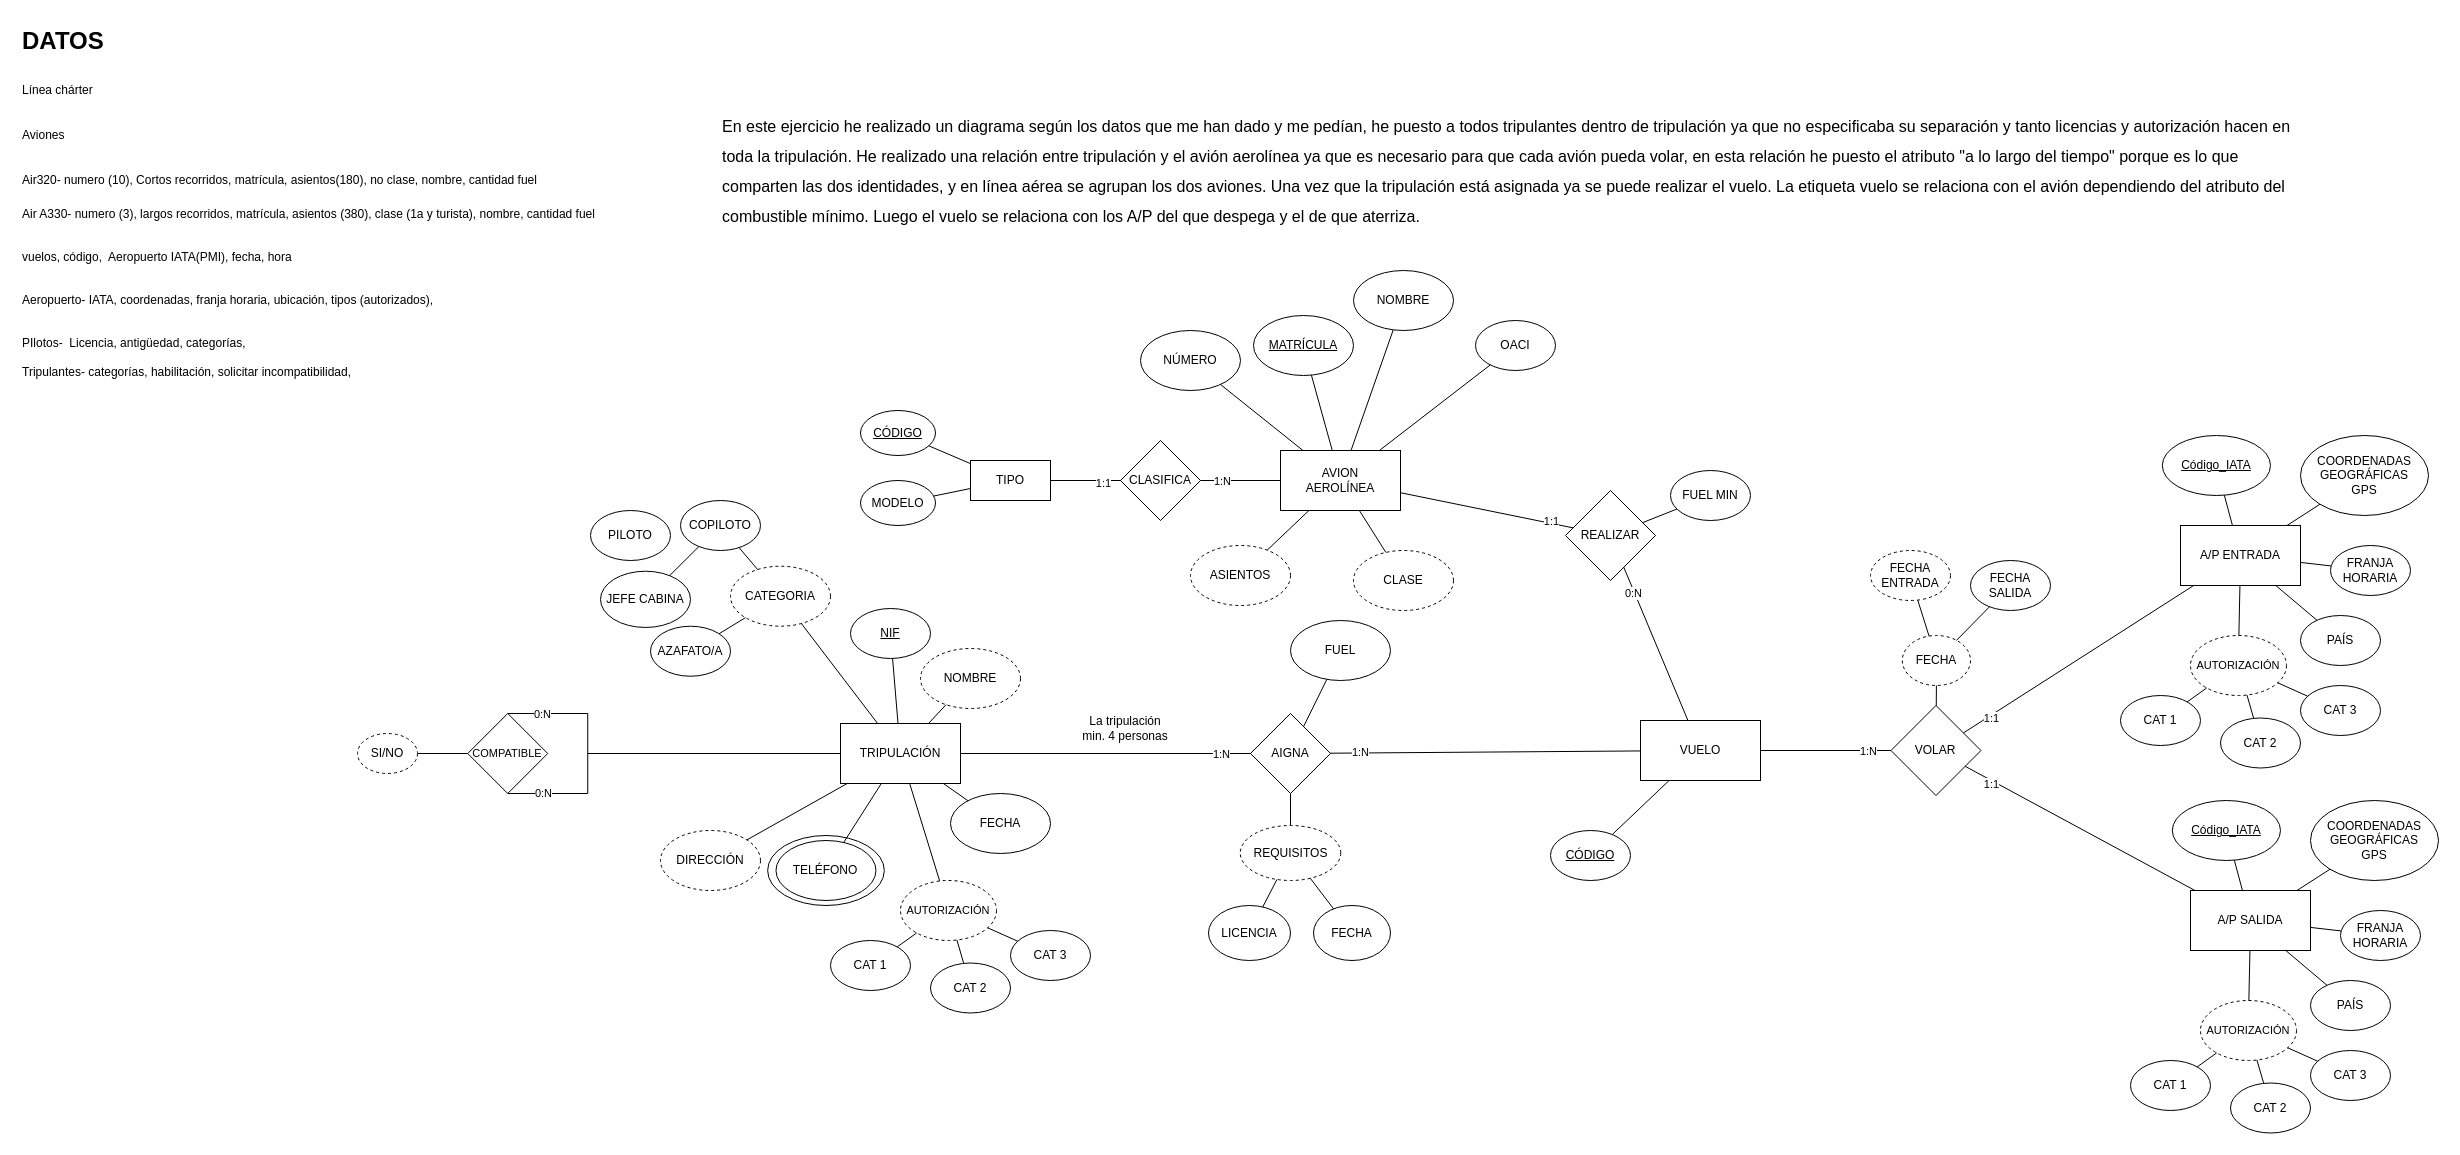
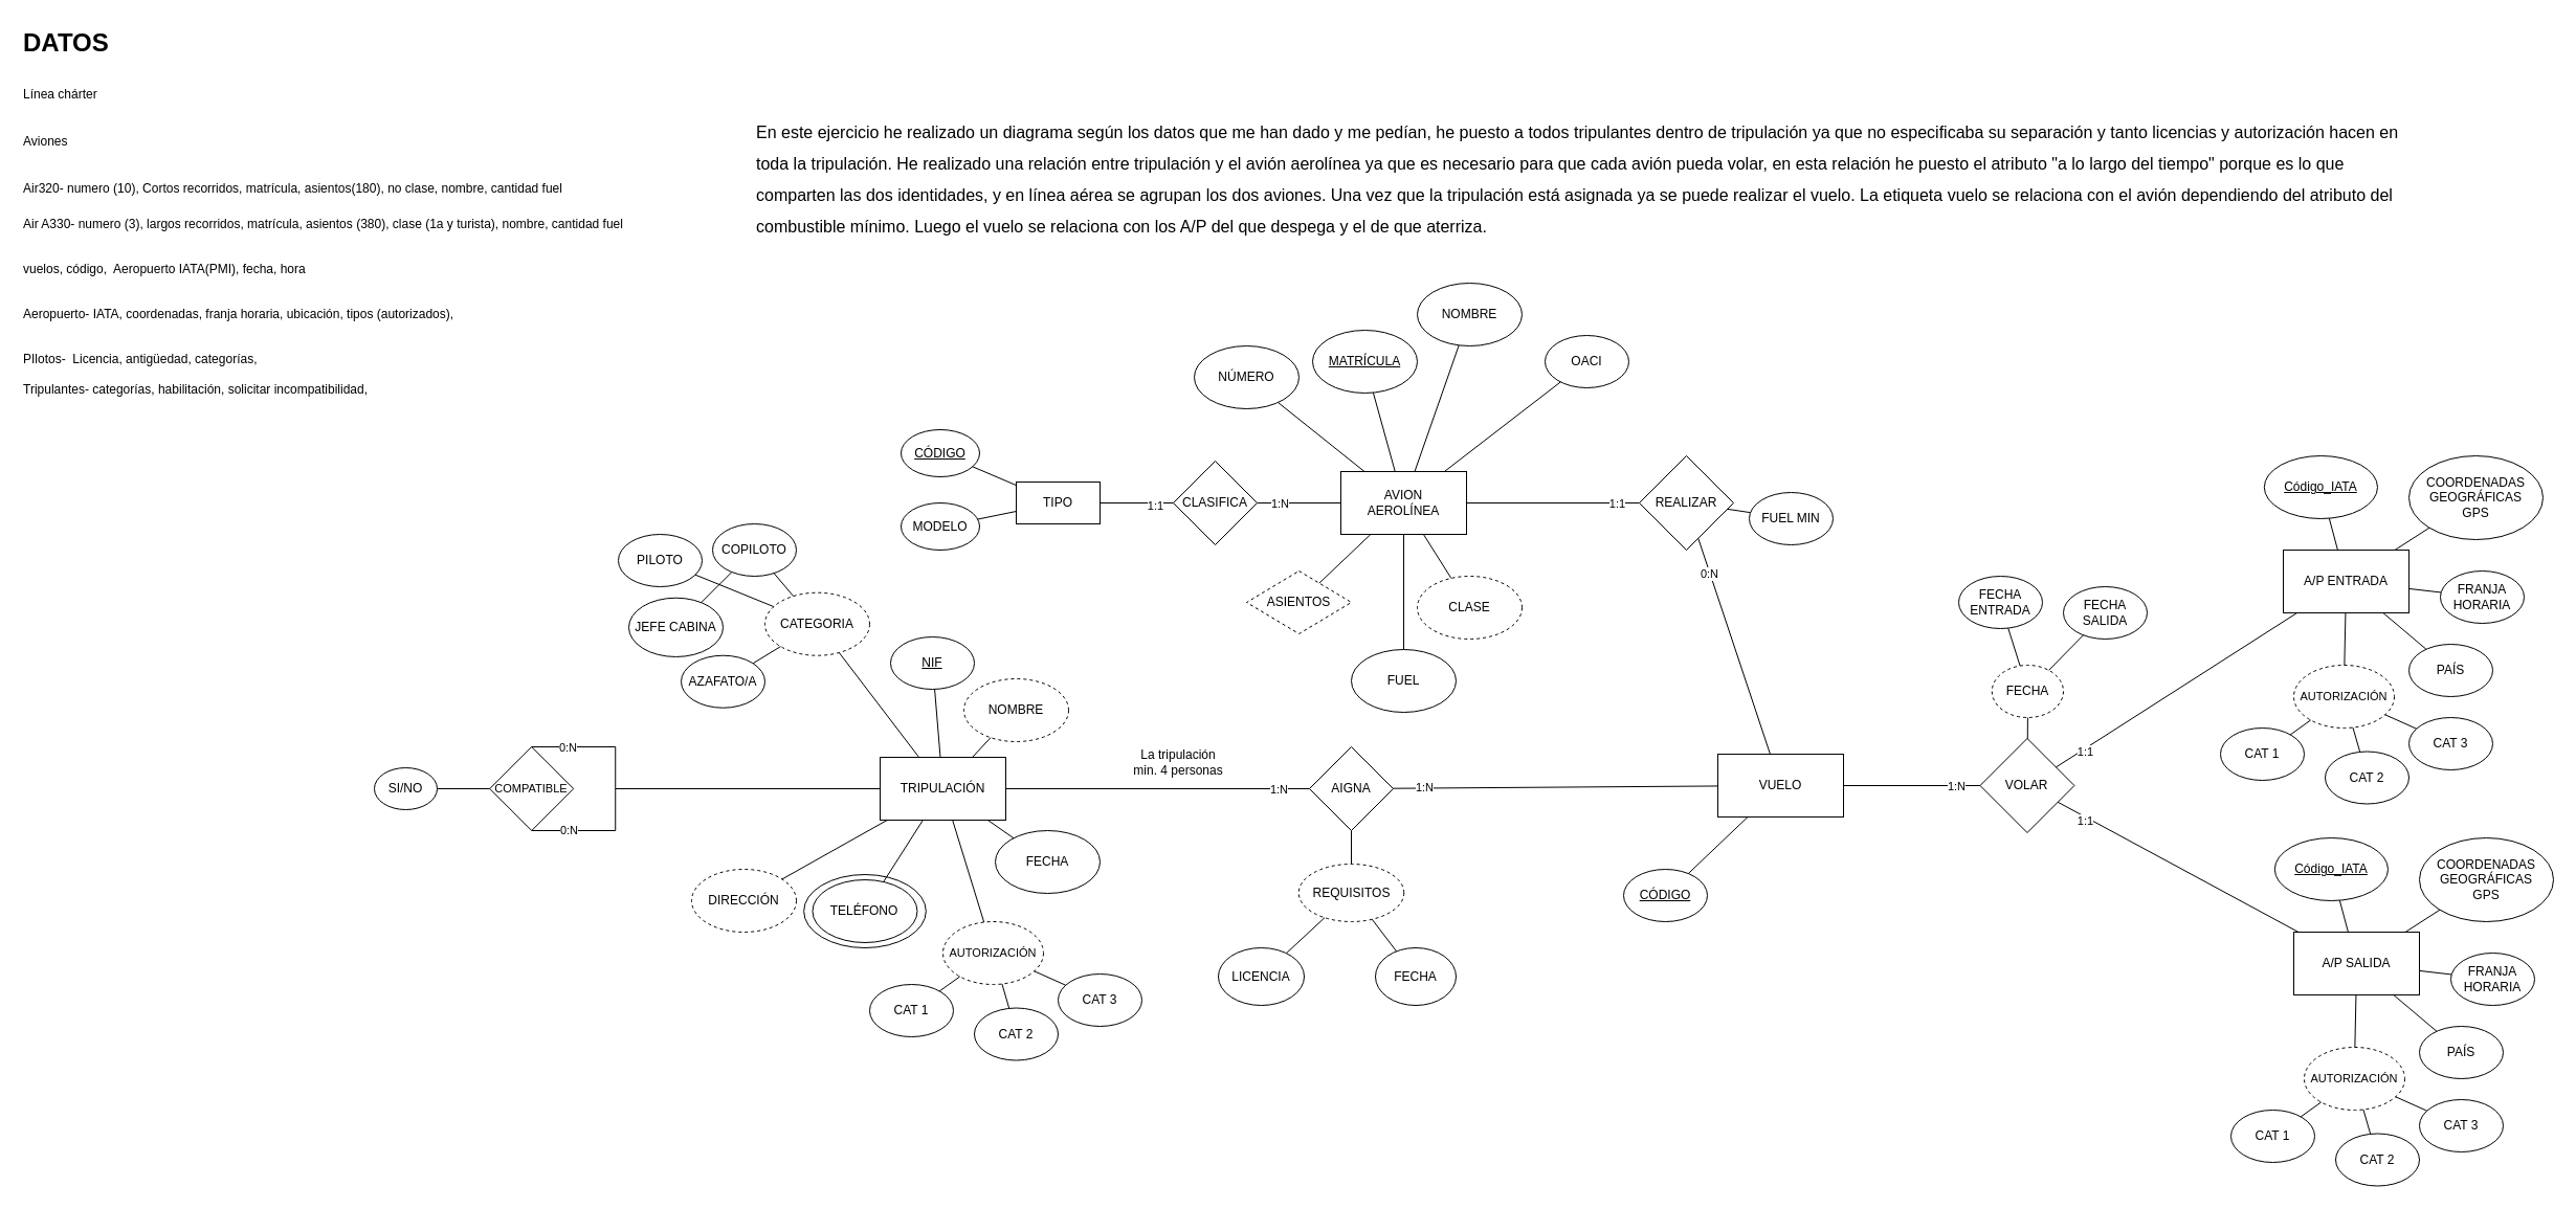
- <mxCell id="14" value="REALIZAR" style="rhombus;whiteSpace=wrap;html=1;" parent="1" vertex="1"><mxGeometry x="1565" y="490" width="90" height="90" as="geometry" /></mxCell>
+ <mxCell id="14" value="REALIZAR" style="rhombus;whiteSpace=wrap;html=1;" parent="1" vertex="1"><mxGeometry x="1565" y="435" width="90" height="90" as="geometry" /></mxCell>
+ <mxCell id="74" value="" style="endArrow=none;html=1;rounded=0;" parent="1" source="71" target="66" edge="1"><mxGeometry width="50" height="50" relative="1" as="geometry"><mxPoint x="810" y="590" as="sourcePoint" /><mxPoint x="860" y="540" as="targetPoint" /></mxGeometry></mxCell>
- <mxCell id="6" value="ASIENTOS" style="ellipse;whiteSpace=wrap;html=1;dashed=1;" parent="1" vertex="1"><mxGeometry x="1190" y="545" width="100" height="60" as="geometry" /></mxCell>
+ <mxCell id="6" value="ASIENTOS" style="rhombus;whiteSpace=wrap;html=1;dashed=1;" parent="1" vertex="1"><mxGeometry x="1190" y="545" width="100" height="60" as="geometry" /></mxCell>
- <mxCell id="25" value="FECHA&lt;div&gt;ENTRADA&lt;/div&gt;" style="ellipse;whiteSpace=wrap;html=1;dashed=1;" parent="1" vertex="1"><mxGeometry x="1870" y="550" width="80" height="50" as="geometry" /></mxCell>
+ <mxCell id="25" value="FECHA&lt;div&gt;ENTRADA&lt;/div&gt;" style="ellipse;whiteSpace=wrap;html=1;" parent="1" vertex="1"><mxGeometry x="1870" y="550" width="80" height="50" as="geometry" /></mxCell>
- <mxCell id="8" value="" style="endArrow=none;html=1;rounded=0;" parent="1" source="5" target="54" edge="1"><mxGeometry width="50" height="50" relative="1" as="geometry"><mxPoint x="1400" y="250" as="sourcePoint" /><mxPoint x="1340" y="320" as="targetPoint" /></mxGeometry></mxCell>
+ <mxCell id="8" value="" style="endArrow=none;html=1;rounded=0;" parent="1" source="5" target="3" edge="1"><mxGeometry width="50" height="50" relative="1" as="geometry"><mxPoint x="1400" y="250" as="sourcePoint" /><mxPoint x="1340" y="320" as="targetPoint" /></mxGeometry></mxCell>
- <mxCell id="94" value="SI/NO" style="ellipse;whiteSpace=wrap;html=1;dashed=1;" vertex="1" parent="1"><mxGeometry x="357" y="733" width="60" height="40" as="geometry" /></mxCell>
+ <mxCell id="94" value="SI/NO" style="ellipse;whiteSpace=wrap;html=1;dashed=0;" vertex="1" parent="1"><mxGeometry x="357" y="733" width="60" height="40" as="geometry" /></mxCell>
- <mxCell id="107" value="LICENCIA" style="ellipse;whiteSpace=wrap;html=1;" vertex="1" parent="1"><mxGeometry x="1208" y="905" width="82" height="55" as="geometry" /></mxCell>
+ <mxCell id="107" value="LICENCIA" style="ellipse;whiteSpace=wrap;html=1;" vertex="1" parent="1"><mxGeometry x="1163" y="905" width="82" height="55" as="geometry" /></mxCell>
